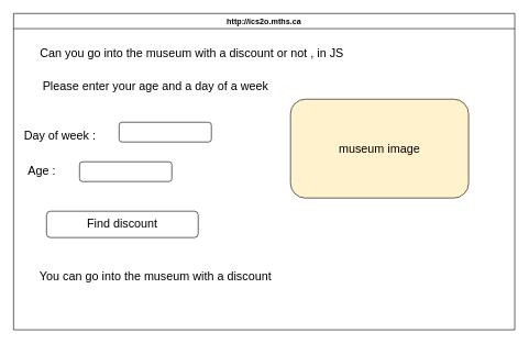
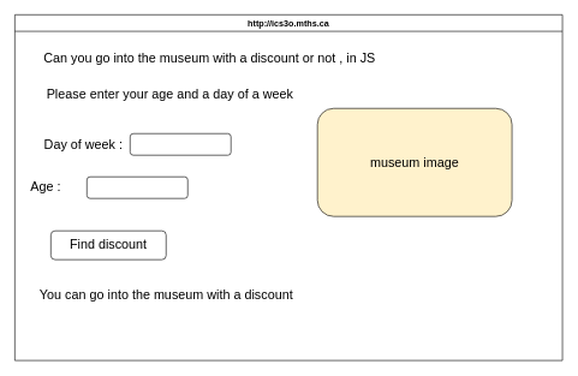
- <mxCell id="2" value="http://ics2o.mths.ca" style="swimlane;whiteSpace=wrap;html=1;" parent="1" vertex="1"><mxGeometry x="20" y="20" width="760" height="480" as="geometry" /></mxCell>
+ <mxCell id="2" value="http://ics3o.mths.ca" style="swimlane;whiteSpace=wrap;html=1;" parent="1" vertex="1"><mxGeometry x="20" y="20" width="760" height="480" as="geometry" /></mxCell>
- <mxCell id="5" value="Day of week :" style="text;html=1;align=center;verticalAlign=middle;resizable=0;points=[];autosize=1;strokeColor=none;fillColor=none;fontSize=18;" vertex="1" parent="2"><mxGeometry x="5" y="165" width="130" height="40" as="geometry" /></mxCell>
+ <mxCell id="5" value="Day of week :" style="text;html=1;align=center;verticalAlign=middle;resizable=0;points=[];autosize=1;strokeColor=none;fillColor=none;fontSize=18;" vertex="1" parent="2"><mxGeometry x="30" y="160" width="130" height="40" as="geometry" /></mxCell>
- <mxCell id="9" value="Find discount" style="rounded=1;whiteSpace=wrap;html=1;fontSize=18;" vertex="1" parent="2"><mxGeometry x="50" y="300" width="230" height="40" as="geometry" /></mxCell>
+ <mxCell id="9" value="Find discount" style="rounded=1;whiteSpace=wrap;html=1;fontSize=18;" vertex="1" parent="2"><mxGeometry x="50" y="300" width="160" height="40" as="geometry" /></mxCell>
- <mxCell id="10" value="You can go into the museum with a discount" style="text;html=1;align=center;verticalAlign=middle;resizable=0;points=[];autosize=1;strokeColor=none;fillColor=none;fontSize=18;" vertex="1" parent="2"><mxGeometry x="30" y="380" width="370" height="40" as="geometry" /></mxCell>
+ <mxCell id="10" value="You can go into the museum with a discount" style="text;html=1;align=center;verticalAlign=middle;resizable=0;points=[];autosize=1;strokeColor=none;fillColor=none;fontSize=18;" vertex="1" parent="2"><mxGeometry x="25" y="370" width="370" height="40" as="geometry" /></mxCell>
